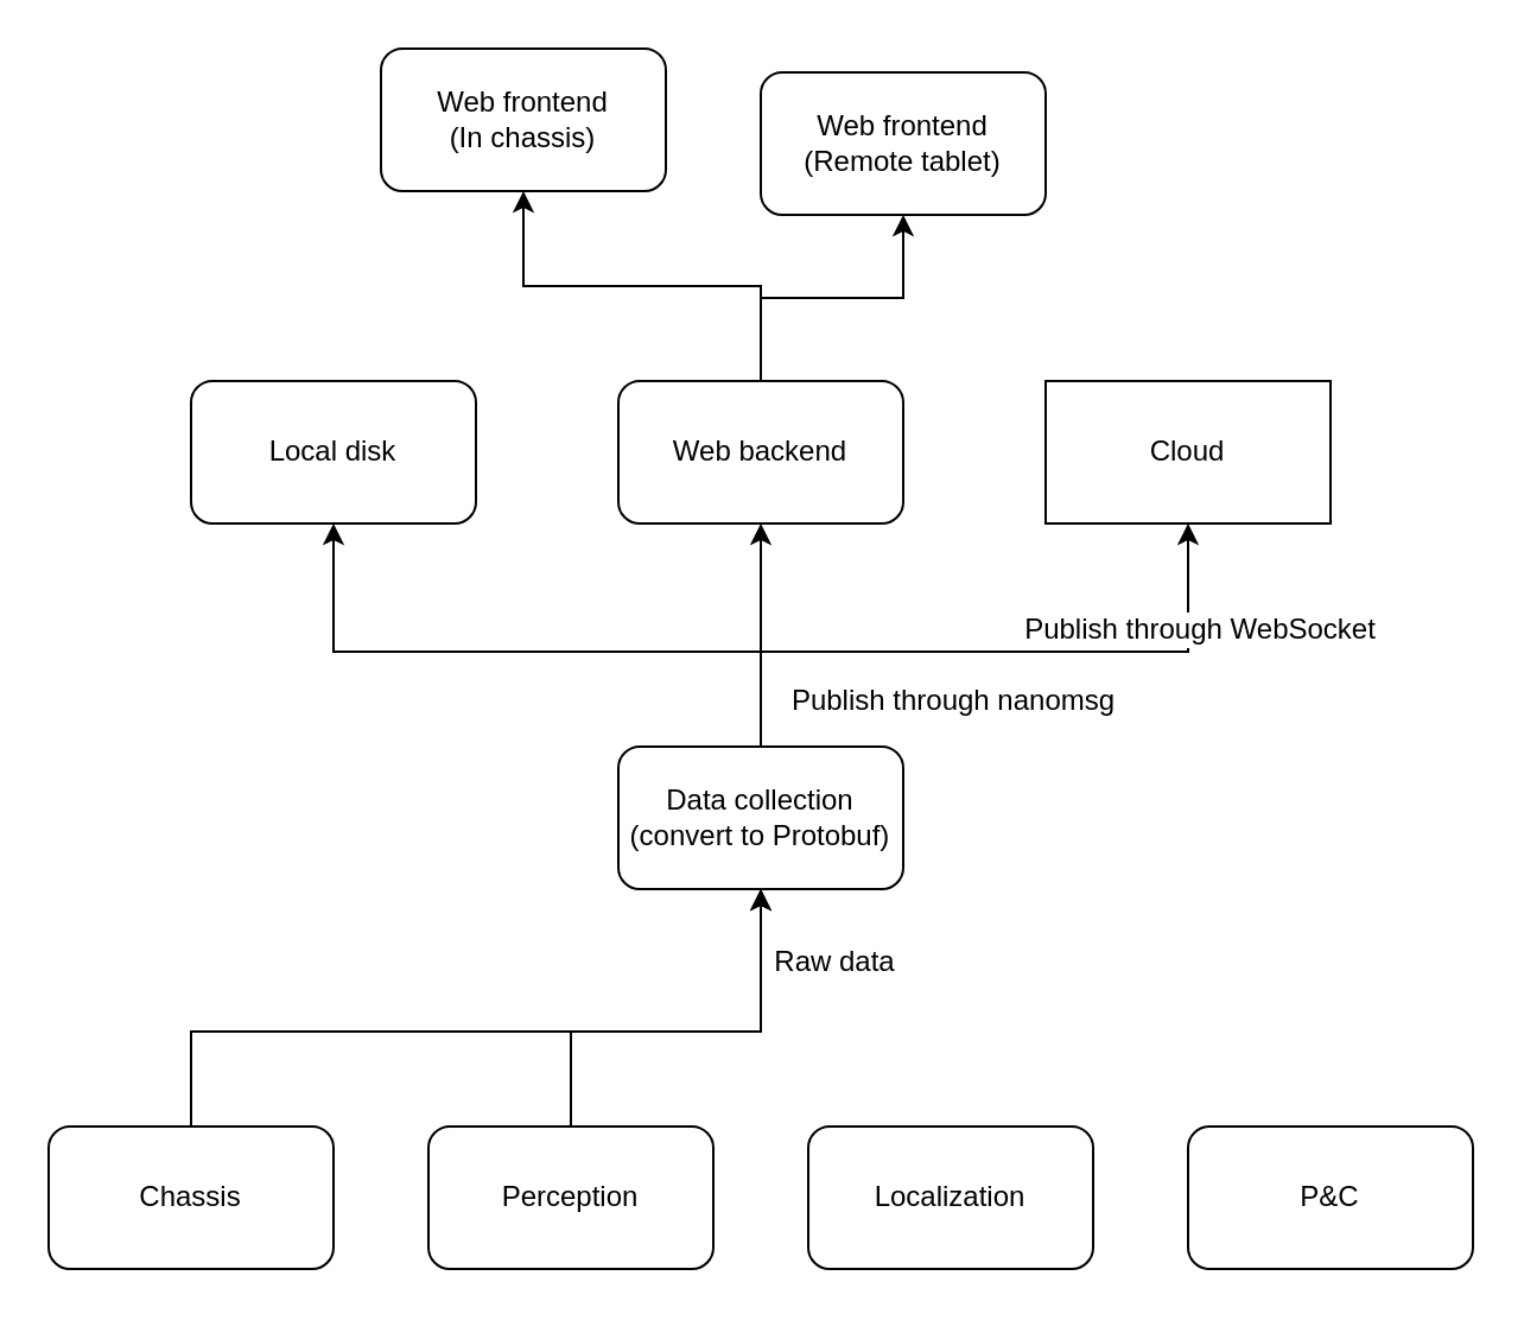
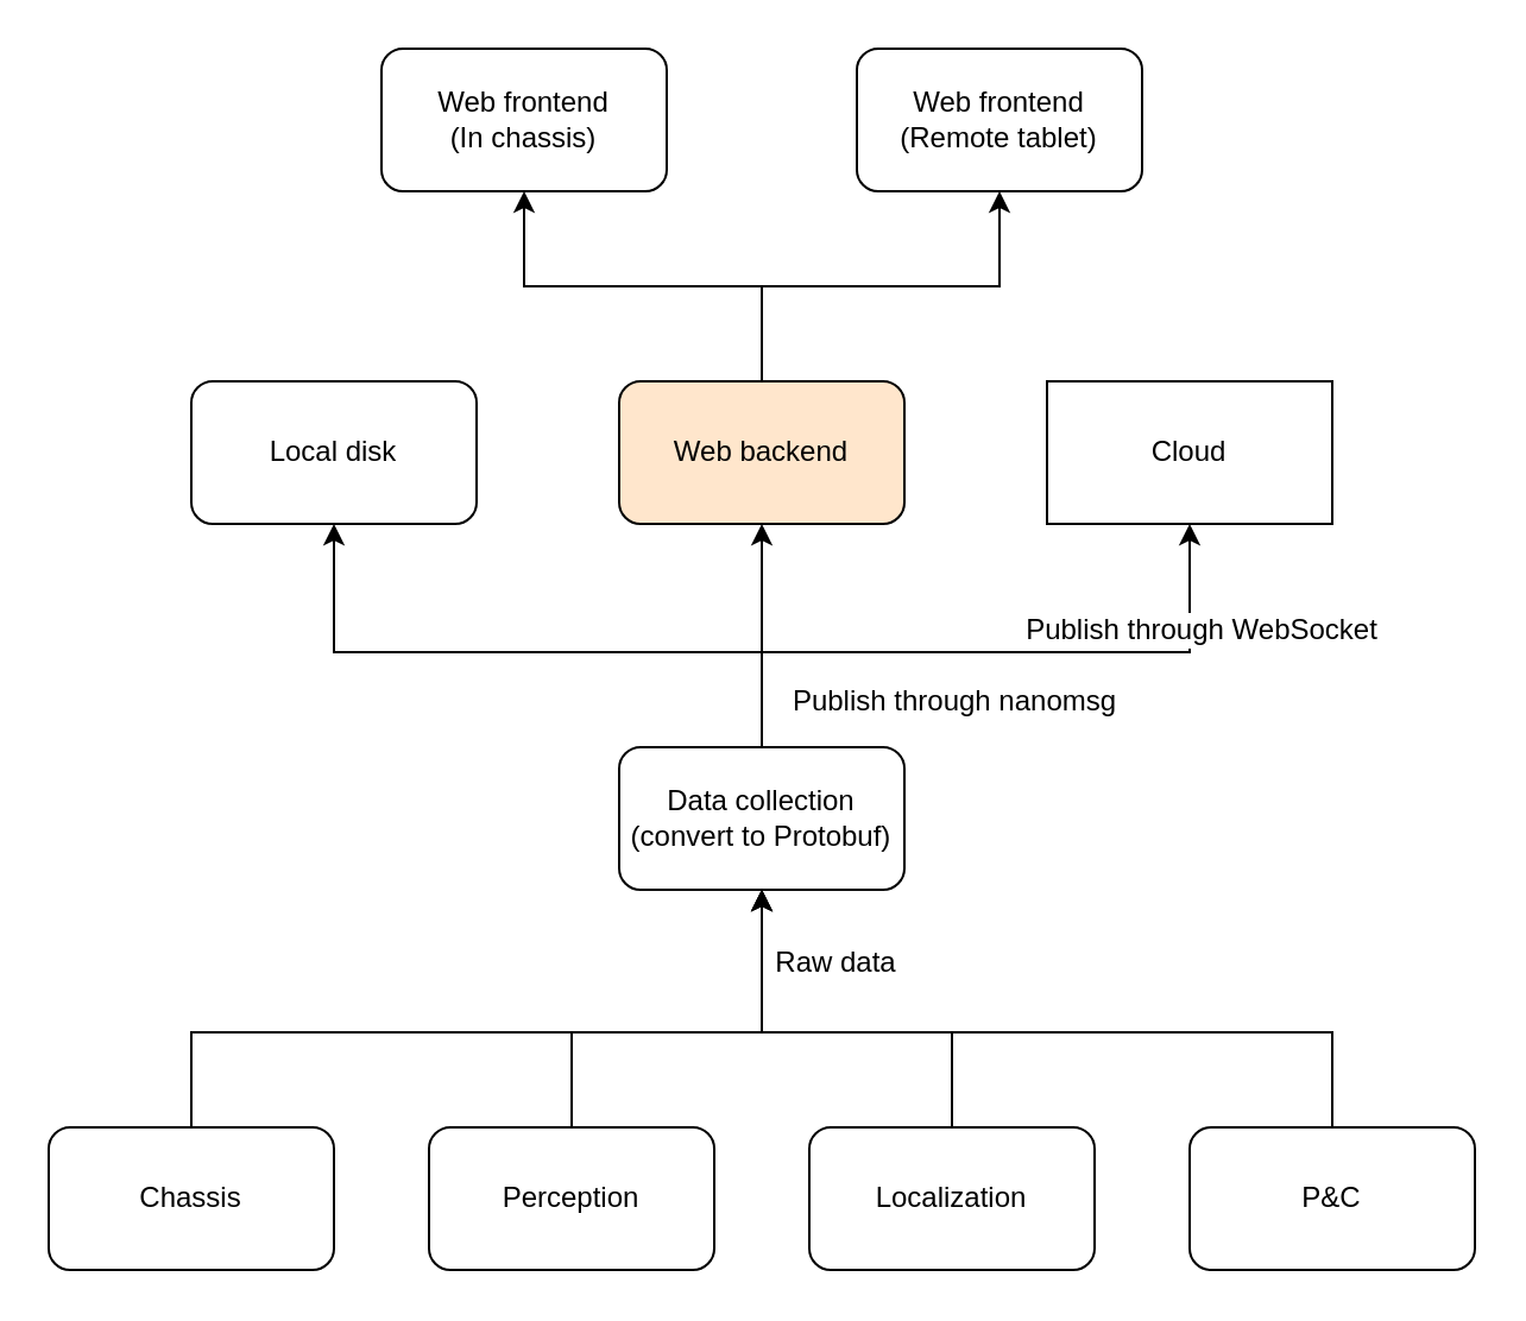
- <mxCell id="23" value="&lt;div&gt;Web frontend&lt;/div&gt;&lt;div&gt;(Remote tablet)&lt;br&gt;&lt;/div&gt;" style="rounded=1;whiteSpace=wrap;html=1;" vertex="1" parent="1"><mxGeometry x="320" y="30" width="120" height="60" as="geometry" /></mxCell>
+ <mxCell id="23" value="&lt;div&gt;Web frontend&lt;/div&gt;&lt;div&gt;(Remote tablet)&lt;br&gt;&lt;/div&gt;" style="rounded=1;whiteSpace=wrap;html=1;" vertex="1" parent="1"><mxGeometry x="360" y="20" width="120" height="60" as="geometry" /></mxCell>
- <mxCell id="20" value="Web backend" style="rounded=1;whiteSpace=wrap;html=1;" vertex="1" parent="1"><mxGeometry x="260" y="160" width="120" height="60" as="geometry" /></mxCell>
+ <mxCell id="20" value="Web backend" style="rounded=1;whiteSpace=wrap;html=1;fillColor=#ffe6cc;" vertex="1" parent="1"><mxGeometry x="260" y="160" width="120" height="60" as="geometry" /></mxCell>
+ <mxCell id="9" style="edgeStyle=orthogonalEdgeStyle;rounded=0;orthogonalLoop=1;jettySize=auto;html=1;entryX=0.5;entryY=1;entryDx=0;entryDy=0;" edge="1" parent="1" source="10" target="15"><mxGeometry relative="1" as="geometry"><Array as="points"><mxPoint x="560" y="434" /><mxPoint x="320" y="434" /></Array></mxGeometry></mxCell>
+ <mxCell id="7" style="edgeStyle=orthogonalEdgeStyle;rounded=0;orthogonalLoop=1;jettySize=auto;html=1;entryX=0.5;entryY=1;entryDx=0;entryDy=0;" edge="1" parent="1" source="8" target="15"><mxGeometry relative="1" as="geometry"><Array as="points"><mxPoint x="400" y="434" /><mxPoint x="320" y="434" /></Array></mxGeometry></mxCell>
